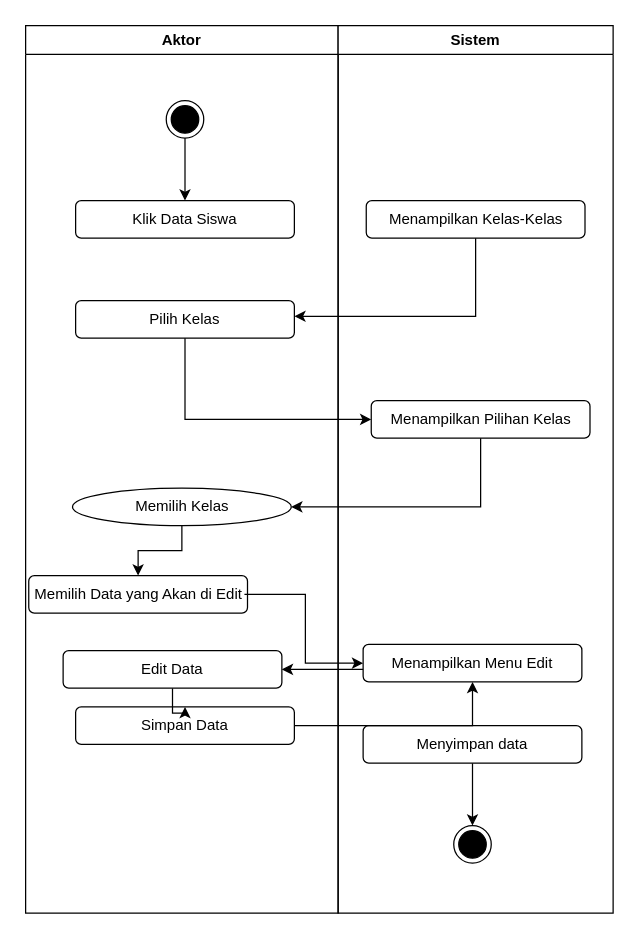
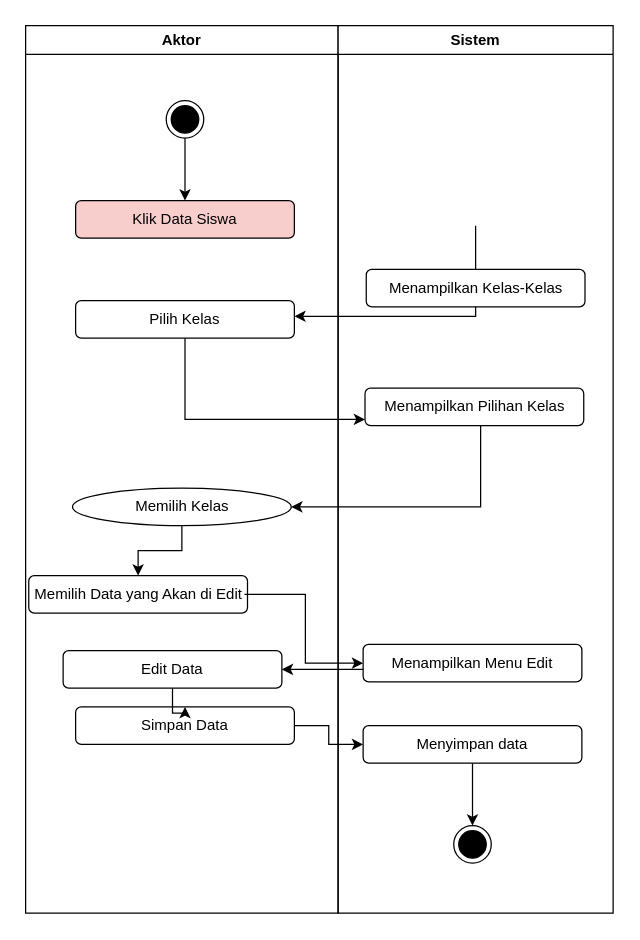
- <mxCell id="5" value="Klik Data Siswa" style="rounded=1;whiteSpace=wrap;html=1;" vertex="1" parent="2"><mxGeometry x="40" y="140" width="175" height="30" as="geometry" /></mxCell>
+ <mxCell id="5" value="Klik Data Siswa" style="rounded=1;whiteSpace=wrap;html=1;fillColor=#f8cecc;" vertex="1" parent="2"><mxGeometry x="40" y="140" width="175" height="30" as="geometry" /></mxCell>
- <mxCell id="15" value="Menampilkan Kelas-Kelas" style="rounded=1;whiteSpace=wrap;html=1;" vertex="1" parent="14"><mxGeometry x="22.5" y="140" width="175" height="30" as="geometry" /></mxCell>
+ <mxCell id="15" value="Menampilkan Kelas-Kelas" style="rounded=1;whiteSpace=wrap;html=1;" vertex="1" parent="14"><mxGeometry x="22.5" y="195" width="175" height="30" as="geometry" /></mxCell>
- <mxCell id="16" value="Menampilkan Pilihan Kelas" style="rounded=1;whiteSpace=wrap;html=1;" vertex="1" parent="14"><mxGeometry x="26.5" y="300" width="175" height="30" as="geometry" /></mxCell>
+ <mxCell id="16" value="Menampilkan Pilihan Kelas" style="rounded=1;whiteSpace=wrap;html=1;" vertex="1" parent="14"><mxGeometry x="21.5" y="290" width="175" height="30" as="geometry" /></mxCell>
- <mxCell id="25" style="edgeStyle=orthogonalEdgeStyle;rounded=0;orthogonalLoop=1;jettySize=auto;html=1;" edge="1" parent="1" source="10" target="17"><mxGeometry relative="1" as="geometry" /></mxCell>
+ <mxCell id="25" style="edgeStyle=orthogonalEdgeStyle;rounded=0;orthogonalLoop=1;jettySize=auto;html=1;" edge="1" parent="1" source="10" target="19"><mxGeometry relative="1" as="geometry" /></mxCell>
